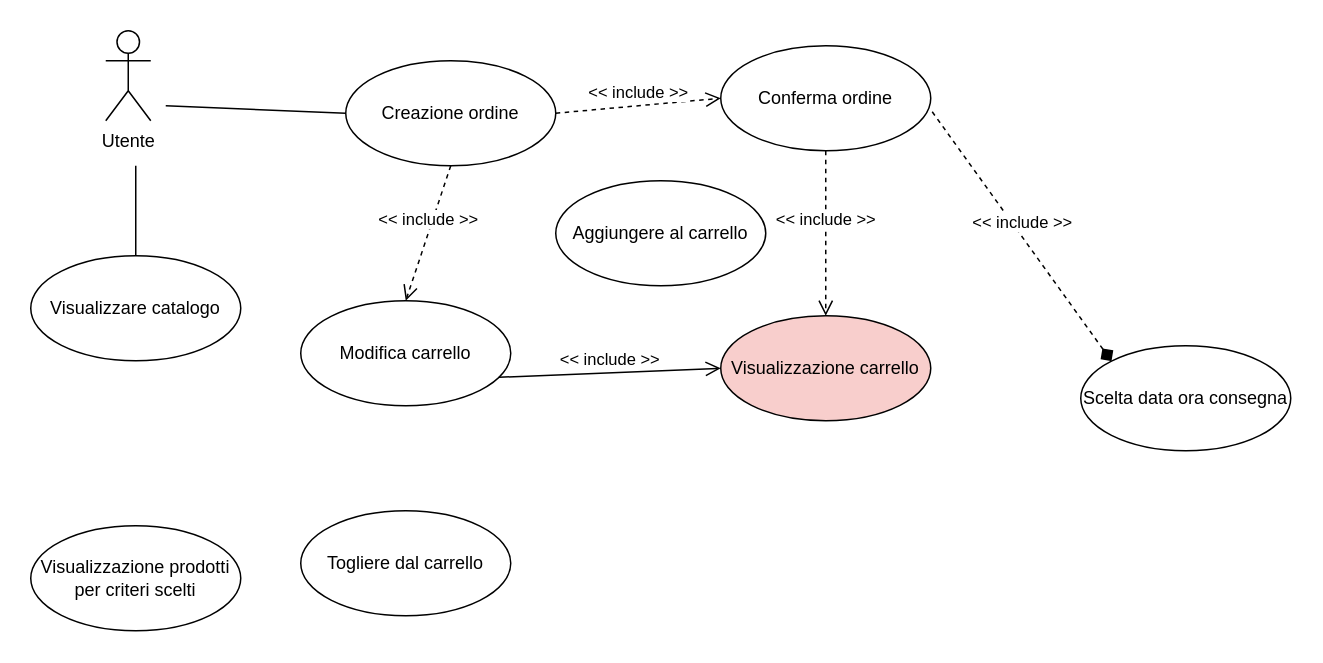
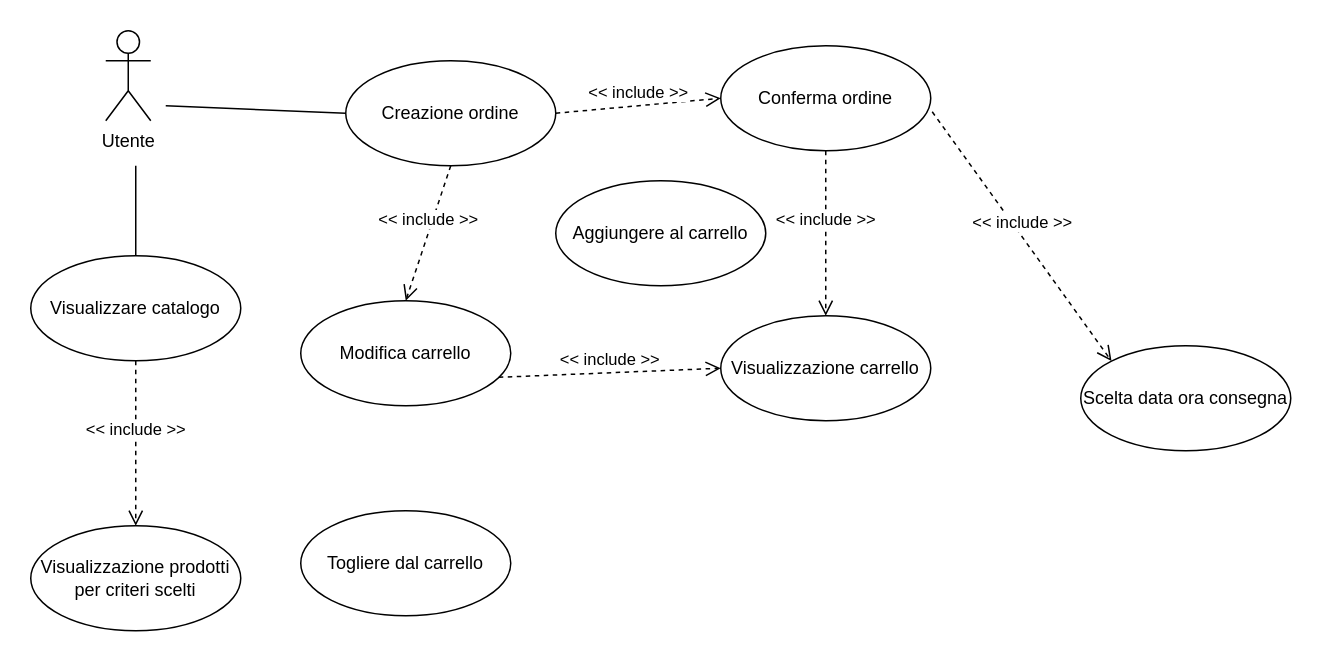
- <mxCell id="19" value="&amp;lt;&amp;lt; include &amp;gt;&amp;gt;" style="html=1;verticalAlign=bottom;endArrow=diamond;dashed=1;endSize=8;entryX=0;entryY=0;entryDx=0;entryDy=0;exitX=1.007;exitY=0.629;exitDx=0;exitDy=0;exitPerimeter=0;" parent="1" source="14" target="11" edge="1"><mxGeometry relative="1" as="geometry"><mxPoint x="829.497" y="109.749" as="sourcePoint" /><mxPoint x="940" y="180" as="targetPoint" /></mxGeometry></mxCell>
+ <mxCell id="19" value="&amp;lt;&amp;lt; include &amp;gt;&amp;gt;" style="html=1;verticalAlign=bottom;endArrow=open;dashed=1;endSize=8;entryX=0;entryY=0;entryDx=0;entryDy=0;exitX=1.007;exitY=0.629;exitDx=0;exitDy=0;exitPerimeter=0;" parent="1" source="14" target="11" edge="1"><mxGeometry relative="1" as="geometry"><mxPoint x="829.497" y="109.749" as="sourcePoint" /><mxPoint x="940" y="180" as="targetPoint" /></mxGeometry></mxCell>
- <mxCell id="6" value="Visualizzazione carrello" style="ellipse;whiteSpace=wrap;html=1;fillColor=#f8cecc;" parent="1" vertex="1"><mxGeometry x="480" y="210" width="140" height="70" as="geometry" /></mxCell>
+ <mxCell id="6" value="Visualizzazione carrello" style="ellipse;whiteSpace=wrap;html=1;" parent="1" vertex="1"><mxGeometry x="480" y="210" width="140" height="70" as="geometry" /></mxCell>
- <mxCell id="7" value="&amp;lt;&amp;lt; include &amp;gt;&amp;gt;" style="html=1;verticalAlign=bottom;endArrow=open;dashed=0;endSize=8;exitX=0.943;exitY=0.729;exitDx=0;exitDy=0;entryX=0;entryY=0.5;entryDx=0;entryDy=0;exitPerimeter=0;" parent="1" source="3" target="6" edge="1"><mxGeometry relative="1" as="geometry"><mxPoint x="429.497" y="100.251" as="sourcePoint" /><mxPoint x="595" y="65" as="targetPoint" /></mxGeometry></mxCell>
+ <mxCell id="7" value="&amp;lt;&amp;lt; include &amp;gt;&amp;gt;" style="html=1;verticalAlign=bottom;endArrow=open;dashed=1;endSize=8;exitX=0.943;exitY=0.729;exitDx=0;exitDy=0;entryX=0;entryY=0.5;entryDx=0;entryDy=0;exitPerimeter=0;" parent="1" source="3" target="6" edge="1"><mxGeometry relative="1" as="geometry"><mxPoint x="429.497" y="100.251" as="sourcePoint" /><mxPoint x="595" y="65" as="targetPoint" /></mxGeometry></mxCell>
+ <mxCell id="9" value="&amp;lt;&amp;lt; include &amp;gt;&amp;gt;" style="html=1;verticalAlign=bottom;endArrow=open;dashed=1;endSize=8;exitX=0.5;exitY=1;exitDx=0;exitDy=0;entryX=0.5;entryY=0;entryDx=0;entryDy=0;" parent="1" source="5" target="8" edge="1"><mxGeometry relative="1" as="geometry"><mxPoint x="430" y="506" as="sourcePoint" /><mxPoint x="573" y="475" as="targetPoint" /></mxGeometry></mxCell>
